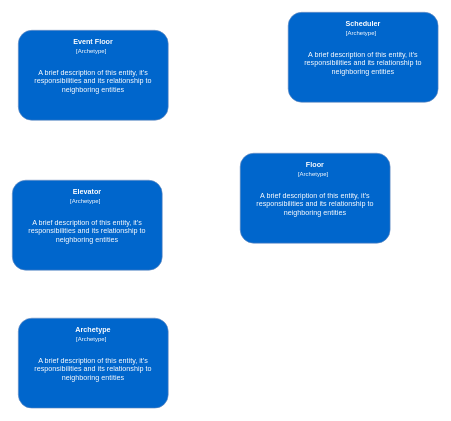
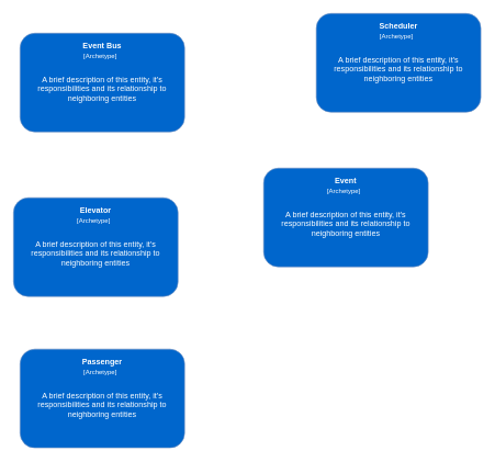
- <mxCell id="4" value="Event Floor" style="text;html=1;strokeColor=none;fillColor=none;align=center;verticalAlign=middle;whiteSpace=wrap;rounded=0;fontColor=#FFFFFF;fontStyle=1" vertex="1" parent="2"><mxGeometry x="25" y="10" width="200" height="20" as="geometry" /></mxCell>
+ <mxCell id="4" value="Event Bus" style="text;html=1;strokeColor=none;fillColor=none;align=center;verticalAlign=middle;whiteSpace=wrap;rounded=0;fontColor=#FFFFFF;fontStyle=1" vertex="1" parent="2"><mxGeometry x="25" y="10" width="200" height="20" as="geometry" /></mxCell>
- <mxCell id="16" value="Floor" style="text;html=1;strokeColor=none;fillColor=none;align=center;verticalAlign=middle;whiteSpace=wrap;rounded=0;fontColor=#FFFFFF;fontStyle=1" vertex="1" parent="14"><mxGeometry x="25" y="10" width="200" height="20" as="geometry" /></mxCell>
+ <mxCell id="16" value="Event" style="text;html=1;strokeColor=none;fillColor=none;align=center;verticalAlign=middle;whiteSpace=wrap;rounded=0;fontColor=#FFFFFF;fontStyle=1" vertex="1" parent="14"><mxGeometry x="25" y="10" width="200" height="20" as="geometry" /></mxCell>
- <mxCell id="20" value="Archetype" style="text;html=1;strokeColor=none;fillColor=none;align=center;verticalAlign=middle;whiteSpace=wrap;rounded=0;fontColor=#FFFFFF;fontStyle=1" vertex="1" parent="18"><mxGeometry x="25" y="10" width="200" height="20" as="geometry" /></mxCell>
+ <mxCell id="20" value="Passenger" style="text;html=1;strokeColor=none;fillColor=none;align=center;verticalAlign=middle;whiteSpace=wrap;rounded=0;fontColor=#FFFFFF;fontStyle=1" vertex="1" parent="18"><mxGeometry x="25" y="10" width="200" height="20" as="geometry" /></mxCell>
